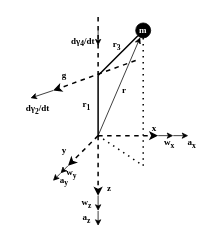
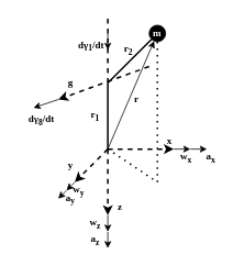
- <mxCell id="31" value=" &lt;span class=&quot;polytonic&quot;&gt;&lt;b&gt;dγ&lt;sub&gt;4&lt;/sub&gt;/dt&lt;/b&gt;&lt;/span&gt;" style="text;html=1;strokeColor=none;fillColor=none;align=center;verticalAlign=middle;whiteSpace=wrap;rounded=0;fontFamily=Times New Roman;" vertex="1" parent="1"><mxGeometry x="80" y="40" width="60" height="30" as="geometry" /></mxCell>
+ <mxCell id="31" value=" &lt;span class=&quot;polytonic&quot;&gt;&lt;b&gt;dγ&lt;sub&gt;1&lt;/sub&gt;/dt&lt;/b&gt;&lt;/span&gt;" style="text;html=1;strokeColor=none;fillColor=none;align=center;verticalAlign=middle;whiteSpace=wrap;rounded=0;fontFamily=Times New Roman;" vertex="1" parent="1"><mxGeometry x="80" y="40" width="60" height="30" as="geometry" /></mxCell>
- <mxCell id="34" value="r&lt;sub&gt;3&lt;/sub&gt;" style="text;html=1;strokeColor=none;fillColor=none;align=center;verticalAlign=middle;whiteSpace=wrap;rounded=0;fontFamily=Times New Roman;fontStyle=1" vertex="1" parent="1"><mxGeometry x="150" y="50" width="10" height="20" as="geometry" /></mxCell>
+ <mxCell id="34" value="r&lt;sub&gt;2&lt;/sub&gt;" style="text;html=1;strokeColor=none;fillColor=none;align=center;verticalAlign=middle;whiteSpace=wrap;rounded=0;fontFamily=Times New Roman;fontStyle=1" vertex="1" parent="1"><mxGeometry x="150" y="50" width="10" height="20" as="geometry" /></mxCell>
- <mxCell id="33" value=" &lt;span class=&quot;polytonic&quot;&gt;&lt;b&gt;dγ&lt;sub&gt;2&lt;/sub&gt;/dt&lt;/b&gt;&lt;/span&gt;" style="text;html=1;strokeColor=none;fillColor=none;align=center;verticalAlign=middle;whiteSpace=wrap;rounded=0;fontFamily=Times New Roman;" vertex="1" parent="1"><mxGeometry x="20" y="130" width="60" height="30" as="geometry" /></mxCell>
+ <mxCell id="33" value=" &lt;span class=&quot;polytonic&quot;&gt;&lt;b&gt;dγ&lt;sub&gt;8&lt;/sub&gt;/dt&lt;/b&gt;&lt;/span&gt;" style="text;html=1;strokeColor=none;fillColor=none;align=center;verticalAlign=middle;whiteSpace=wrap;rounded=0;fontFamily=Times New Roman;" vertex="1" parent="1"><mxGeometry x="20" y="130" width="60" height="30" as="geometry" /></mxCell>
